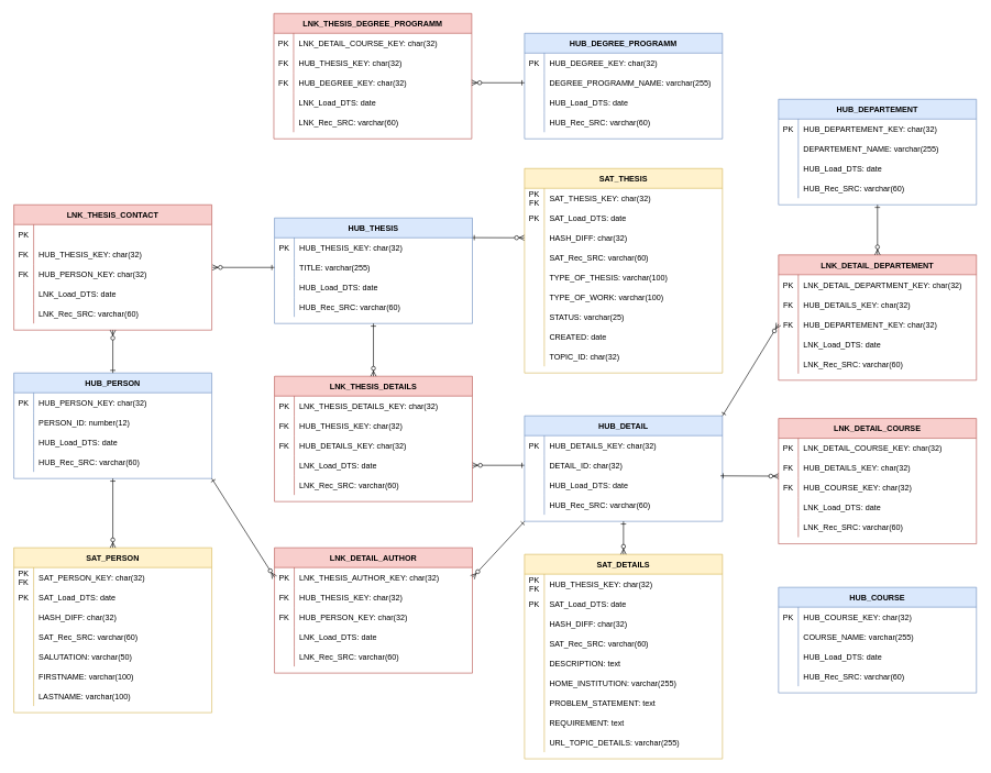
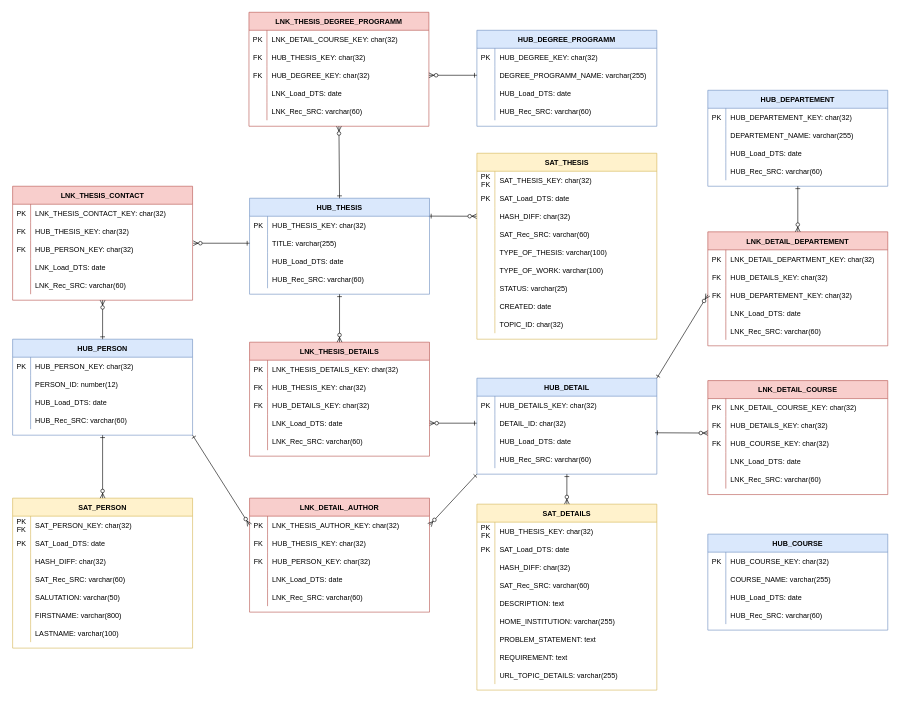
+ <mxCell id="242" value="" style="endArrow=ERzeroToMany;startArrow=ERone;endFill=1;startFill=0;entryX=0.5;entryY=1;entryDx=0;entryDy=0;exitX=0.5;exitY=0;exitDx=0;exitDy=0;" edge="1" parent="1" source="45" target="226"><mxGeometry width="100" height="100" relative="1" as="geometry"><mxPoint x="675" y="385" as="sourcePoint" /><mxPoint x="755" y="385" as="targetPoint" /></mxGeometry></mxCell>
+ <mxCell id="120" value="LNK_THESIS_CONTACT_KEY: char(32)" style="shape=partialRectangle;overflow=hidden;connectable=0;fillColor=none;top=0;left=0;bottom=0;right=0;align=left;spacingLeft=6;" vertex="1" parent="118"><mxGeometry x="30" width="270" height="30" as="geometry"><mxRectangle width="270" height="30" as="alternateBounds" /></mxGeometry></mxCell>
- <mxCell id="264" value="FIRSTNAME: varchar(100)" style="shape=partialRectangle;overflow=hidden;connectable=0;fillColor=none;top=0;left=0;bottom=0;right=0;align=left;spacingLeft=6;" vertex="1" parent="262"><mxGeometry x="30" width="270" height="30" as="geometry"><mxRectangle width="270" height="30" as="alternateBounds" /></mxGeometry></mxCell>
+ <mxCell id="264" value="FIRSTNAME: varchar(800)" style="shape=partialRectangle;overflow=hidden;connectable=0;fillColor=none;top=0;left=0;bottom=0;right=0;align=left;spacingLeft=6;" vertex="1" parent="262"><mxGeometry x="30" width="270" height="30" as="geometry"><mxRectangle width="270" height="30" as="alternateBounds" /></mxGeometry></mxCell>
